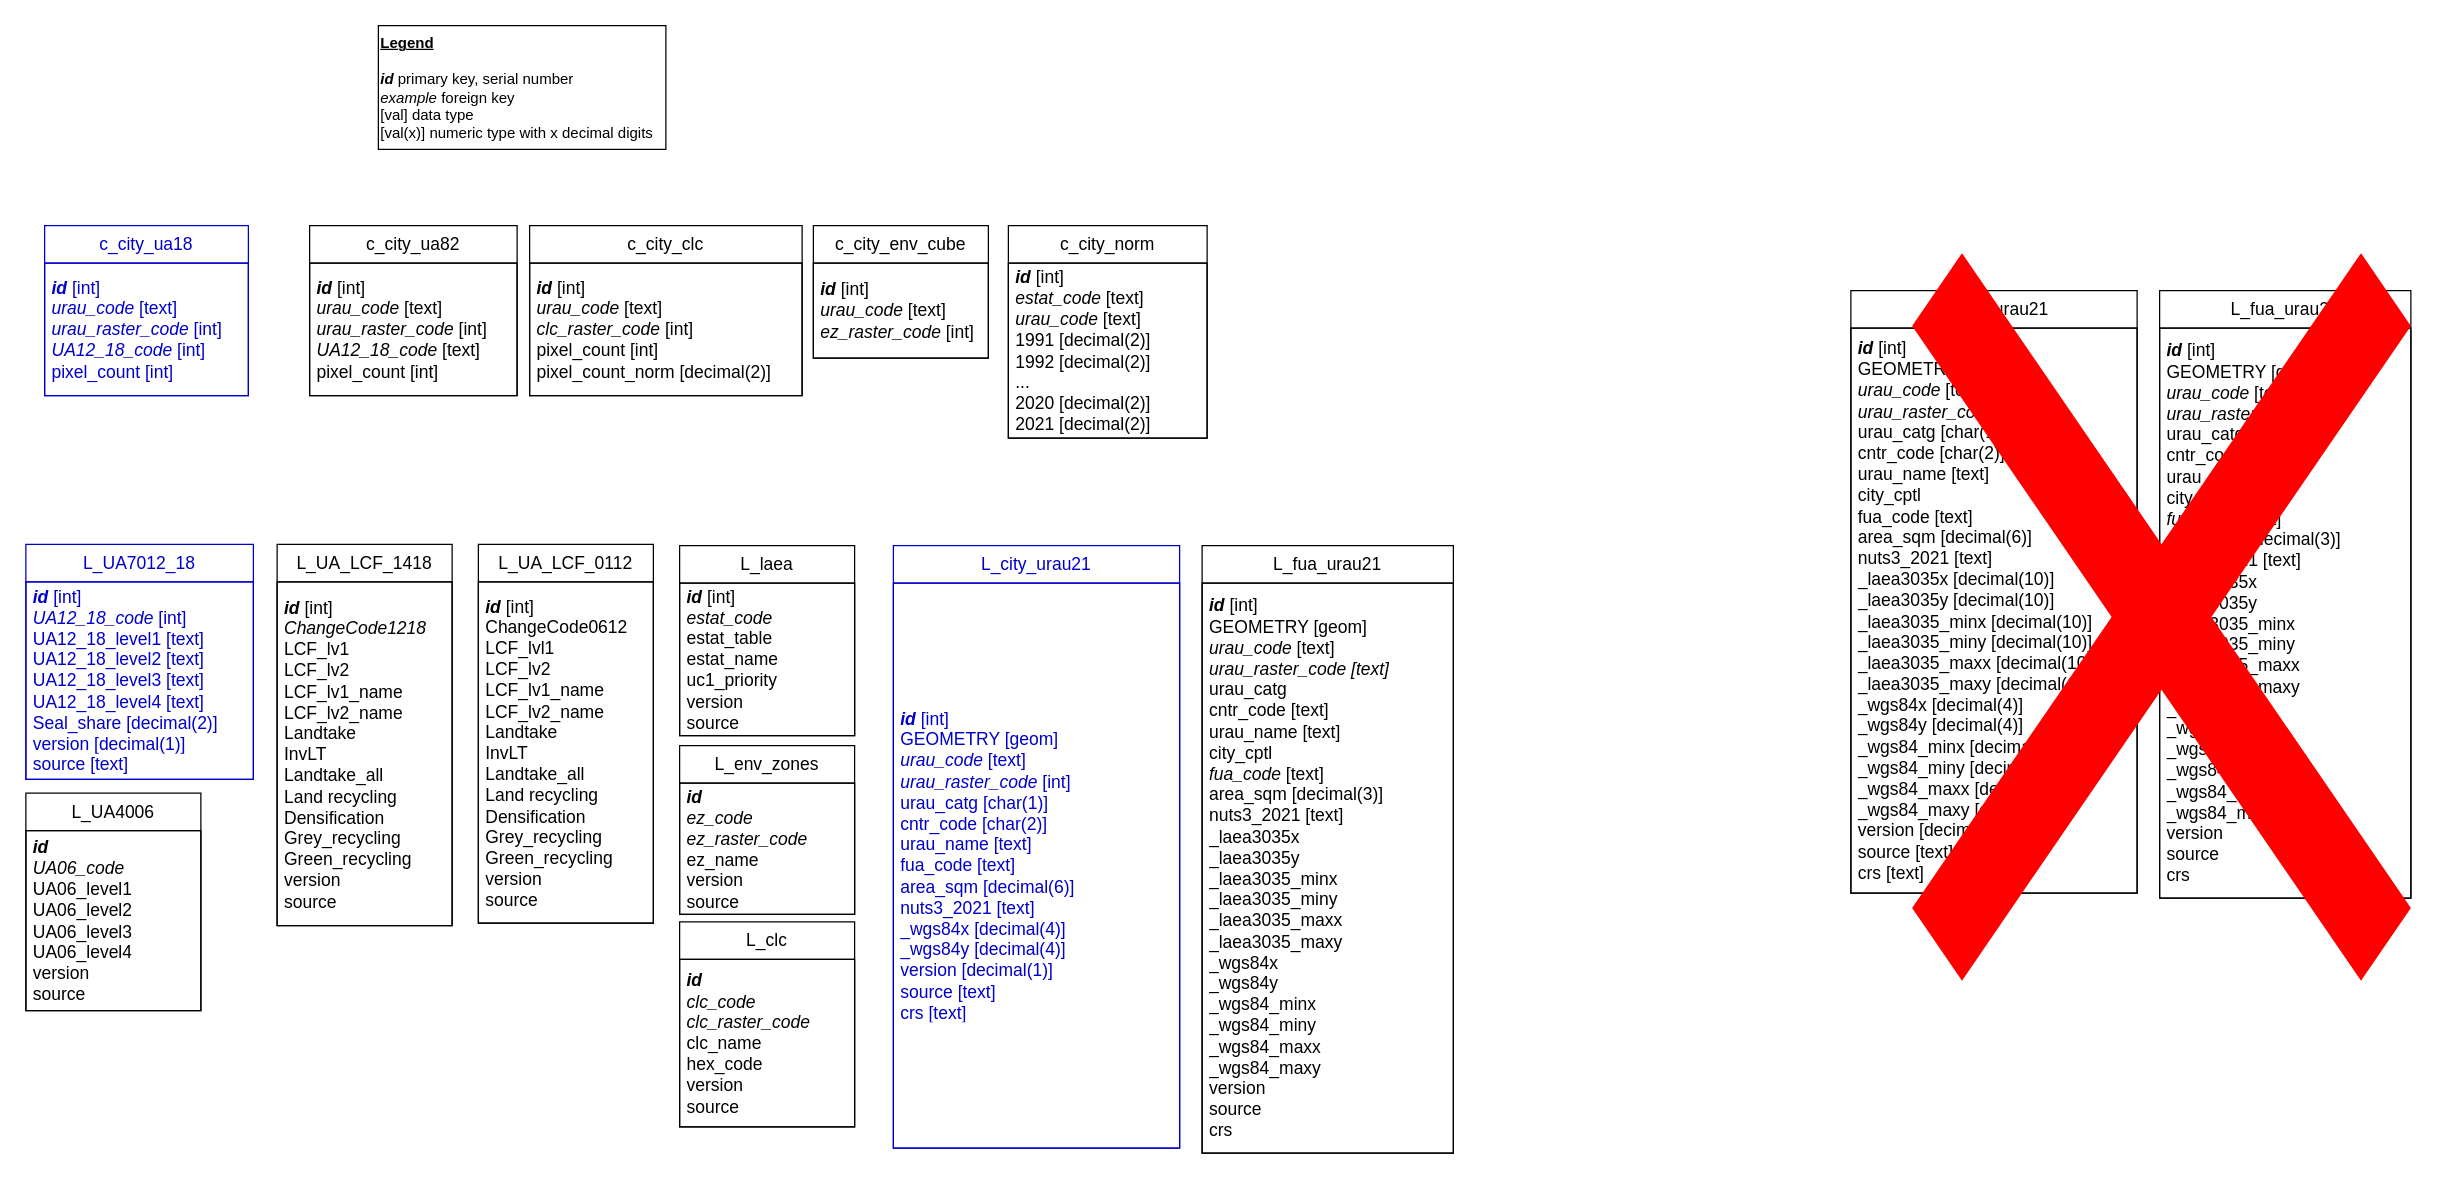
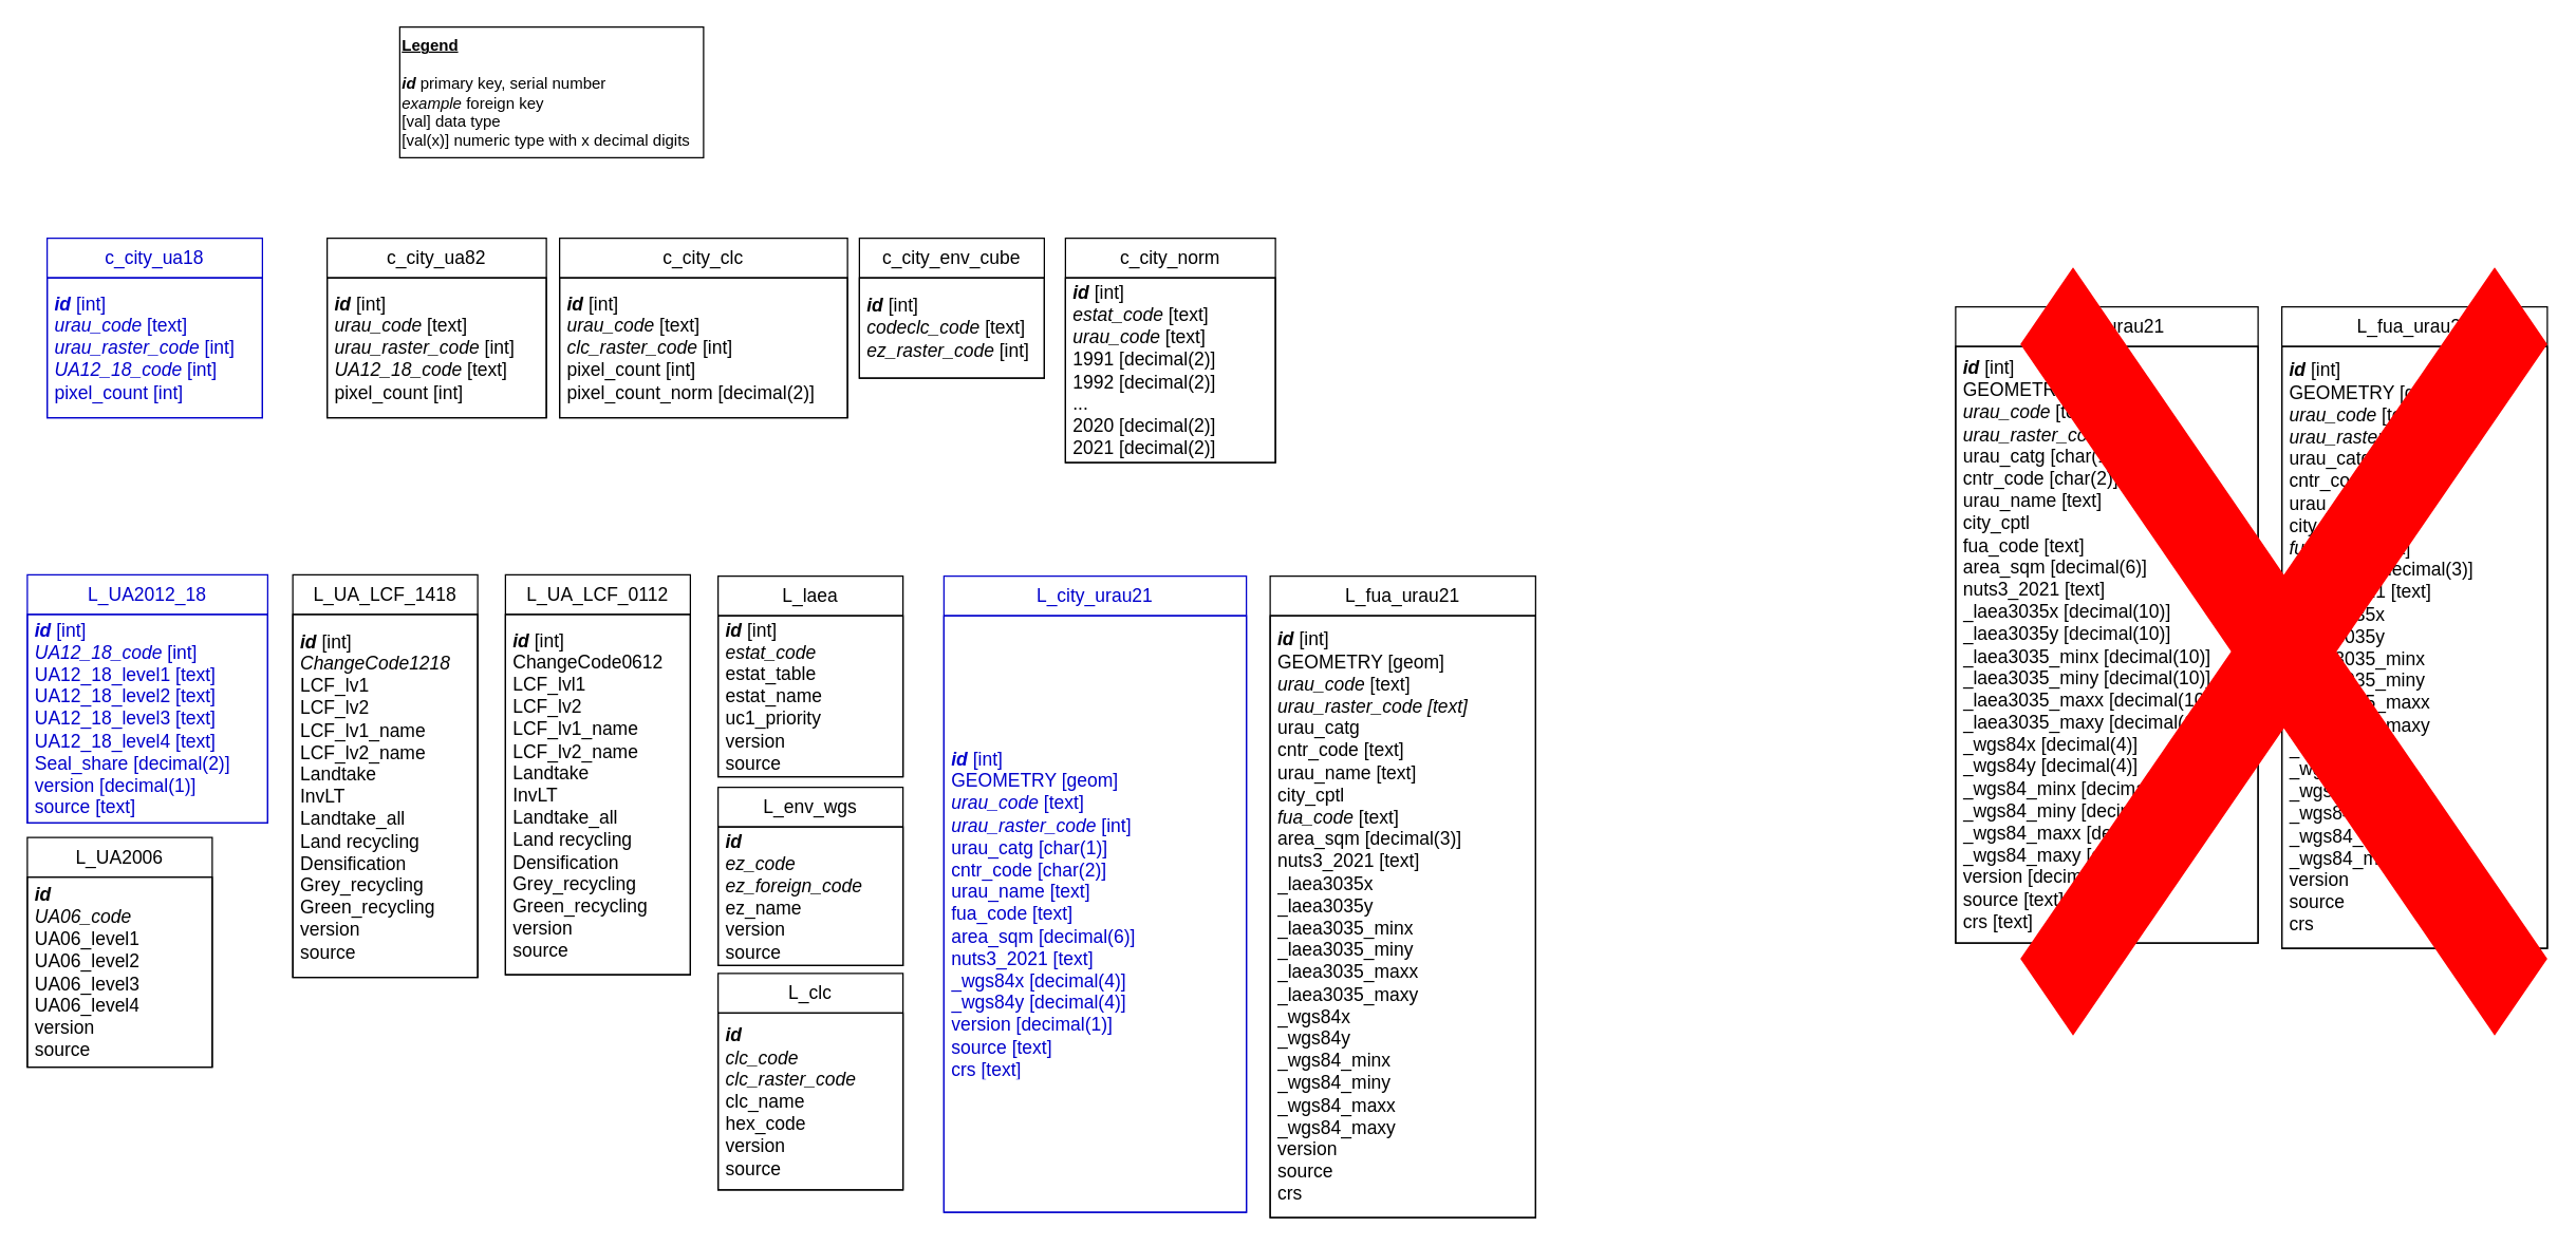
- <mxCell id="23" value="&lt;div style=&quot;&quot;&gt;&lt;div style=&quot;&quot;&gt;&lt;div&gt;&lt;div style=&quot;border-color: var(--border-color);&quot;&gt;&lt;b style=&quot;border-color: var(--border-color);&quot;&gt;&lt;i style=&quot;border-color: var(--border-color);&quot;&gt;id&amp;nbsp;&lt;/i&gt;&lt;/b&gt;[int]&lt;/div&gt;&lt;/div&gt;&lt;div&gt;&lt;i&gt;urau_code&amp;nbsp;&lt;/i&gt;[text]&lt;/div&gt;&lt;div&gt;&lt;i&gt;ez_raster_code&amp;nbsp;&lt;/i&gt;[int]&lt;/div&gt;&lt;/div&gt;&lt;/div&gt;" style="text;strokeColor=#000000;fillColor=none;align=left;verticalAlign=middle;spacingLeft=4;spacingRight=4;overflow=hidden;points=[[0,0.5],[1,0.5]];portConstraint=eastwest;rotatable=0;whiteSpace=wrap;html=1;fontSize=14;fontColor=#000000;" vertex="1" parent="22"><mxGeometry y="30" width="140" height="76" as="geometry" /></mxCell>
+ <mxCell id="23" value="&lt;div style=&quot;&quot;&gt;&lt;div style=&quot;&quot;&gt;&lt;div&gt;&lt;div style=&quot;border-color: var(--border-color);&quot;&gt;&lt;b style=&quot;border-color: var(--border-color);&quot;&gt;&lt;i style=&quot;border-color: var(--border-color);&quot;&gt;id&amp;nbsp;&lt;/i&gt;&lt;/b&gt;[int]&lt;/div&gt;&lt;/div&gt;&lt;div&gt;&lt;i&gt;codeclc_code&amp;nbsp;&lt;/i&gt;[text]&lt;/div&gt;&lt;div&gt;&lt;i&gt;ez_raster_code&amp;nbsp;&lt;/i&gt;[int]&lt;/div&gt;&lt;/div&gt;&lt;/div&gt;" style="text;strokeColor=#000000;fillColor=none;align=left;verticalAlign=middle;spacingLeft=4;spacingRight=4;overflow=hidden;points=[[0,0.5],[1,0.5]];portConstraint=eastwest;rotatable=0;whiteSpace=wrap;html=1;fontSize=14;fontColor=#000000;" vertex="1" parent="22"><mxGeometry y="30" width="140" height="76" as="geometry" /></mxCell>
- <mxCell id="2" value="L_UA7012_18" style="swimlane;fontStyle=0;childLayout=stackLayout;horizontal=1;startSize=30;horizontalStack=0;resizeParent=1;resizeParentMax=0;resizeLast=0;collapsible=1;marginBottom=0;whiteSpace=wrap;html=1;fontSize=14;strokeColor=#0000CC;fontColor=#0000CC;" vertex="1" parent="1"><mxGeometry x="20" y="435" width="182" height="188" as="geometry" /></mxCell>
+ <mxCell id="2" value="L_UA2012_18" style="swimlane;fontStyle=0;childLayout=stackLayout;horizontal=1;startSize=30;horizontalStack=0;resizeParent=1;resizeParentMax=0;resizeLast=0;collapsible=1;marginBottom=0;whiteSpace=wrap;html=1;fontSize=14;strokeColor=#0000CC;fontColor=#0000CC;" vertex="1" parent="1"><mxGeometry x="20" y="435" width="182" height="188" as="geometry" /></mxCell>
- <mxCell id="8" value="L_env_zones" style="swimlane;fontStyle=0;childLayout=stackLayout;horizontal=1;startSize=30;horizontalStack=0;resizeParent=1;resizeParentMax=0;resizeLast=0;collapsible=1;marginBottom=0;whiteSpace=wrap;html=1;fontSize=14;strokeColor=#000000;fontColor=#000000;" vertex="1" parent="1"><mxGeometry x="543" y="596" width="140" height="135" as="geometry" /></mxCell>
+ <mxCell id="8" value="L_env_wgs" style="swimlane;fontStyle=0;childLayout=stackLayout;horizontal=1;startSize=30;horizontalStack=0;resizeParent=1;resizeParentMax=0;resizeLast=0;collapsible=1;marginBottom=0;whiteSpace=wrap;html=1;fontSize=14;strokeColor=#000000;fontColor=#000000;" vertex="1" parent="1"><mxGeometry x="543" y="596" width="140" height="135" as="geometry" /></mxCell>
- <mxCell id="10" value="L_UA4006" style="swimlane;fontStyle=0;childLayout=stackLayout;horizontal=1;startSize=30;horizontalStack=0;resizeParent=1;resizeParentMax=0;resizeLast=0;collapsible=1;marginBottom=0;whiteSpace=wrap;html=1;fontSize=14;strokeColor=#000000;fontColor=#000000;" vertex="1" parent="1"><mxGeometry x="20" y="634" width="140" height="174" as="geometry" /></mxCell>
+ <mxCell id="10" value="L_UA2006" style="swimlane;fontStyle=0;childLayout=stackLayout;horizontal=1;startSize=30;horizontalStack=0;resizeParent=1;resizeParentMax=0;resizeLast=0;collapsible=1;marginBottom=0;whiteSpace=wrap;html=1;fontSize=14;strokeColor=#000000;fontColor=#000000;" vertex="1" parent="1"><mxGeometry x="20" y="634" width="140" height="174" as="geometry" /></mxCell>
- <mxCell id="9" value="&lt;div style=&quot;font-size: 14px;&quot;&gt;&lt;b&gt;&lt;i&gt;id&lt;/i&gt;&lt;/b&gt;&lt;/div&gt;&lt;div style=&quot;font-size: 14px;&quot;&gt;&lt;span style=&quot;background-color: initial;&quot;&gt;&lt;i&gt;ez_code&lt;/i&gt;&lt;/span&gt;&lt;/div&gt;&lt;div style=&quot;font-size: 14px;&quot;&gt;&lt;span style=&quot;background-color: initial;&quot;&gt;&lt;i&gt;ez_raster_code&lt;/i&gt;&lt;br&gt;&lt;/span&gt;&lt;/div&gt;&lt;div style=&quot;font-size: 14px;&quot;&gt;ez_name&lt;span style=&quot;background-color: initial;&quot;&gt;&lt;br&gt;&lt;/span&gt;&lt;/div&gt;&lt;div style=&quot;font-size: 14px;&quot;&gt;&lt;span style=&quot;background-color: initial;&quot;&gt;version&lt;/span&gt;&lt;/div&gt;&lt;div style=&quot;font-size: 14px;&quot;&gt;&lt;span style=&quot;background-color: initial;&quot;&gt;source&lt;/span&gt;&lt;/div&gt;" style="text;strokeColor=#000000;fillColor=none;align=left;verticalAlign=middle;spacingLeft=4;spacingRight=4;overflow=hidden;points=[[0,0.5],[1,0.5]];portConstraint=eastwest;rotatable=0;whiteSpace=wrap;html=1;fontSize=14;fontColor=#000000;" vertex="1" parent="8"><mxGeometry y="30" width="140" height="105" as="geometry" /></mxCell>
+ <mxCell id="9" value="&lt;div style=&quot;font-size: 14px;&quot;&gt;&lt;b&gt;&lt;i&gt;id&lt;/i&gt;&lt;/b&gt;&lt;/div&gt;&lt;div style=&quot;font-size: 14px;&quot;&gt;&lt;span style=&quot;background-color: initial;&quot;&gt;&lt;i&gt;ez_code&lt;/i&gt;&lt;/span&gt;&lt;/div&gt;&lt;div style=&quot;font-size: 14px;&quot;&gt;&lt;span style=&quot;background-color: initial;&quot;&gt;&lt;i&gt;ez_foreign_code&lt;/i&gt;&lt;br&gt;&lt;/span&gt;&lt;/div&gt;&lt;div style=&quot;font-size: 14px;&quot;&gt;ez_name&lt;span style=&quot;background-color: initial;&quot;&gt;&lt;br&gt;&lt;/span&gt;&lt;/div&gt;&lt;div style=&quot;font-size: 14px;&quot;&gt;&lt;span style=&quot;background-color: initial;&quot;&gt;version&lt;/span&gt;&lt;/div&gt;&lt;div style=&quot;font-size: 14px;&quot;&gt;&lt;span style=&quot;background-color: initial;&quot;&gt;source&lt;/span&gt;&lt;/div&gt;" style="text;strokeColor=#000000;fillColor=none;align=left;verticalAlign=middle;spacingLeft=4;spacingRight=4;overflow=hidden;points=[[0,0.5],[1,0.5]];portConstraint=eastwest;rotatable=0;whiteSpace=wrap;html=1;fontSize=14;fontColor=#000000;" vertex="1" parent="8"><mxGeometry y="30" width="140" height="105" as="geometry" /></mxCell>
